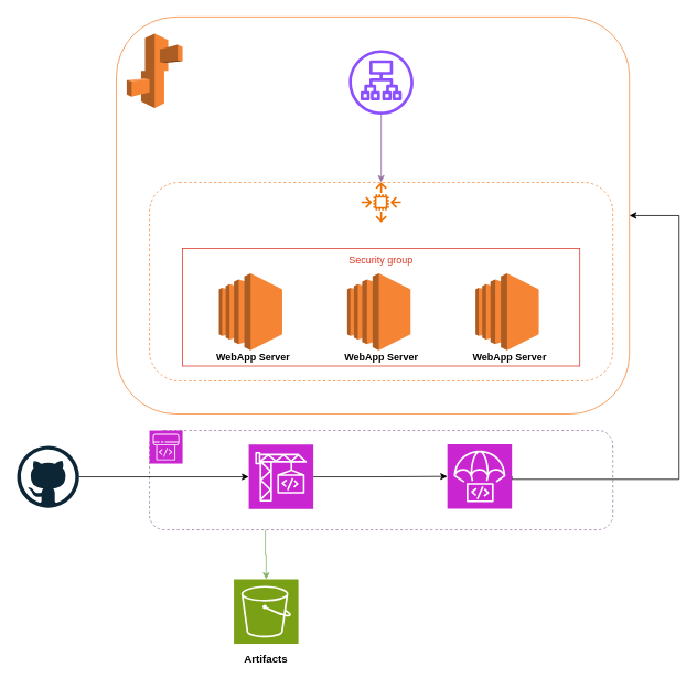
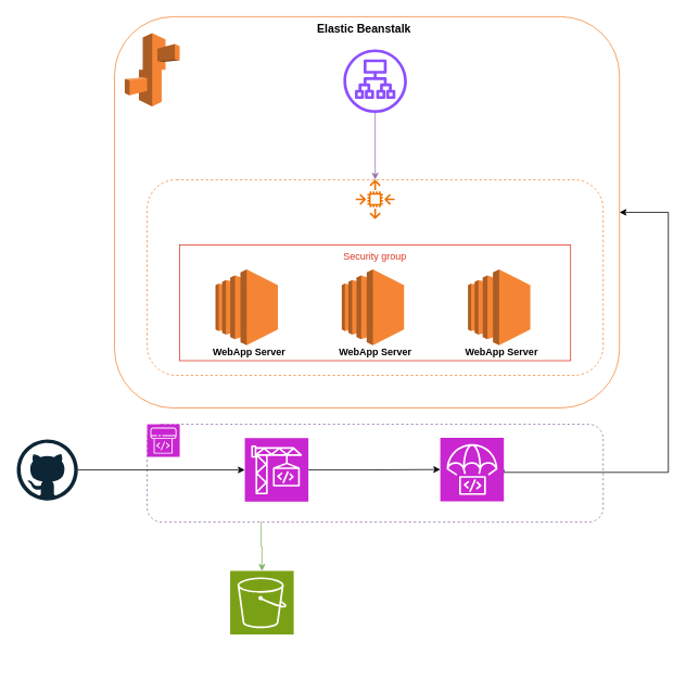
+ <mxCell id="16" value="&lt;font style=&quot;font-size: 14px;&quot;&gt;Elastic Beanstalk&lt;/font&gt;" style="text;html=1;align=left;verticalAlign=middle;whiteSpace=wrap;rounded=0;fontStyle=1" parent="1" vertex="1"><mxGeometry x="387.25" y="20" width="140" height="30" as="geometry" /></mxCell>
- <mxCell id="25" value="&lt;b&gt;&lt;font style=&quot;font-size: 13px;&quot;&gt;Artifacts&lt;/font&gt;&lt;/b&gt;" style="text;html=1;align=center;verticalAlign=middle;whiteSpace=wrap;rounded=0;" parent="1" vertex="1"><mxGeometry x="291" y="781" width="60" height="30" as="geometry" /></mxCell>
